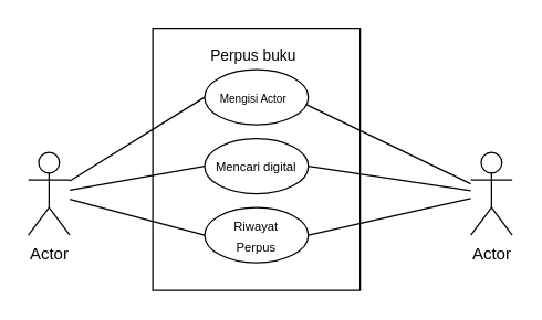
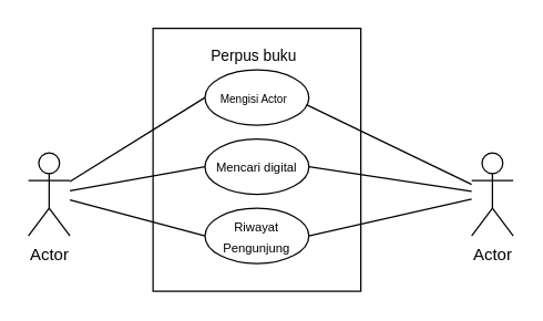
- <mxCell id="17" value="&lt;font style=&quot;font-size: 9px;&quot;&gt;Riwayat Perpus&lt;/font&gt;" style="text;html=1;strokeColor=none;fillColor=none;align=center;verticalAlign=middle;whiteSpace=wrap;rounded=0;" vertex="1" parent="1"><mxGeometry x="155" y="155" width="60" height="30" as="geometry" /></mxCell>
+ <mxCell id="17" value="&lt;font style=&quot;font-size: 9px;&quot;&gt;Riwayat Pengunjung&lt;/font&gt;" style="text;html=1;strokeColor=none;fillColor=none;align=center;verticalAlign=middle;whiteSpace=wrap;rounded=0;" vertex="1" parent="1"><mxGeometry x="155" y="155" width="60" height="30" as="geometry" /></mxCell>
